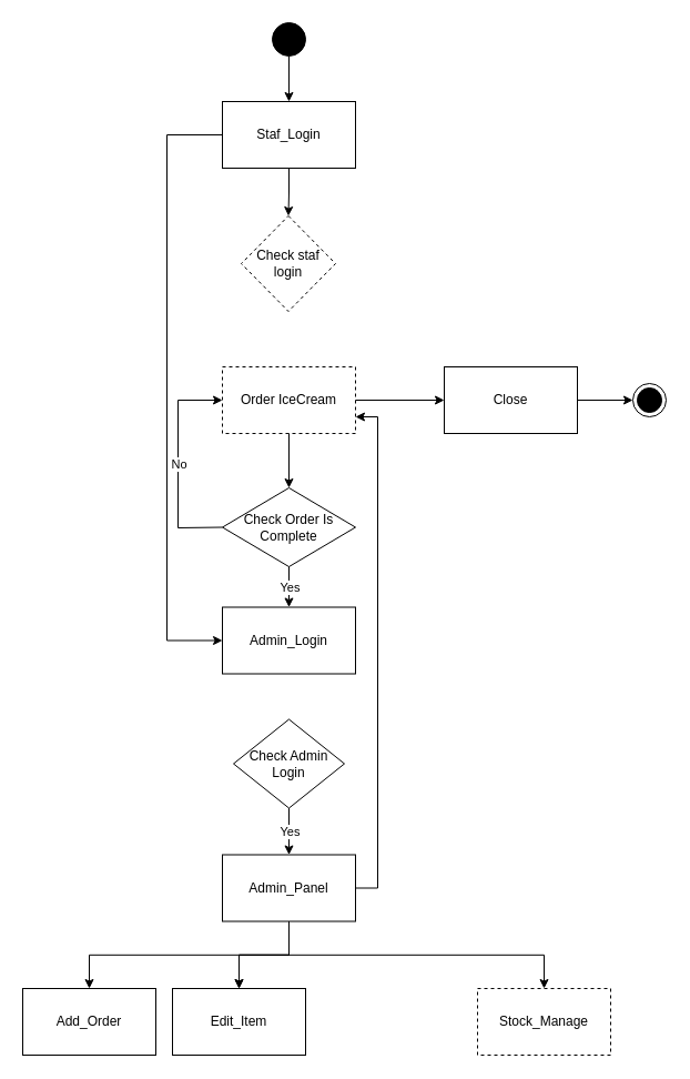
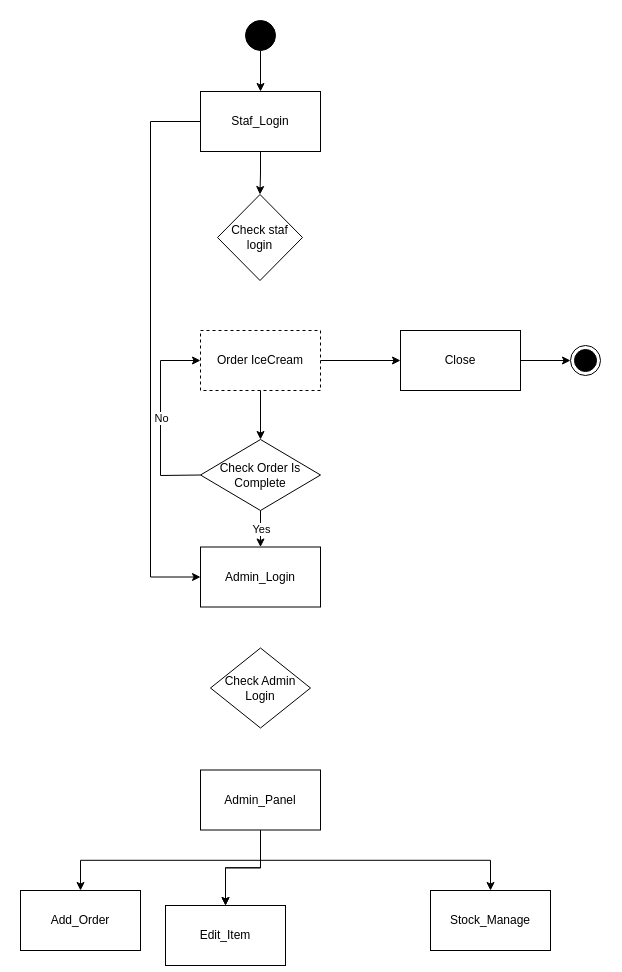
- <mxCell id="7" value="Check staf login" style="rhombus;whiteSpace=wrap;html=1;fillColor=none;fillStyle=auto;dashed=1;" vertex="1" parent="1"><mxGeometry x="217" y="194" width="85" height="86" as="geometry" /></mxCell>
+ <mxCell id="7" value="Check staf login" style="rhombus;whiteSpace=wrap;html=1;fillColor=none;fillStyle=auto;" vertex="1" parent="1"><mxGeometry x="217" y="194" width="85" height="86" as="geometry" /></mxCell>
- <mxCell id="21" style="edgeStyle=orthogonalEdgeStyle;rounded=0;orthogonalLoop=1;jettySize=auto;html=1;exitX=1;exitY=0.5;exitDx=0;exitDy=0;entryX=1;entryY=0.75;entryDx=0;entryDy=0;" edge="1" parent="1" source="26" target="10"><mxGeometry relative="1" as="geometry" /></mxCell>
- <mxCell id="27" value="" style="endArrow=classic;html=1;rounded=0;entryX=0.5;entryY=0;entryDx=0;entryDy=0;exitX=0.5;exitY=1;exitDx=0;exitDy=0;" edge="1" parent="1" source="16" target="26"><mxGeometry relative="1" as="geometry"><mxPoint x="190" y="740" as="sourcePoint" /><mxPoint x="290" y="740" as="targetPoint" /></mxGeometry></mxCell>
- <mxCell id="28" value="Yes" style="edgeLabel;resizable=0;html=1;;align=center;verticalAlign=middle;" connectable="0" vertex="1" parent="27"><mxGeometry relative="1" as="geometry" /></mxCell>
- <mxCell id="30" value="Edit_Item" style="whiteSpace=wrap;html=1;fillColor=none;fillStyle=auto;" vertex="1" parent="1"><mxGeometry x="155" y="890" width="120" height="60" as="geometry" /></mxCell>
+ <mxCell id="30" value="Edit_Item" style="whiteSpace=wrap;html=1;fillColor=none;fillStyle=auto;" vertex="1" parent="1"><mxGeometry x="165" y="905" width="120" height="60" as="geometry" /></mxCell>
- <mxCell id="31" value="Stock_Manage" style="whiteSpace=wrap;html=1;fillColor=none;fillStyle=auto;dashed=1;" vertex="1" parent="1"><mxGeometry x="430" y="890" width="120" height="60" as="geometry" /></mxCell>
+ <mxCell id="31" value="Stock_Manage" style="whiteSpace=wrap;html=1;fillColor=none;fillStyle=auto;" vertex="1" parent="1"><mxGeometry x="430" y="890" width="120" height="60" as="geometry" /></mxCell>
